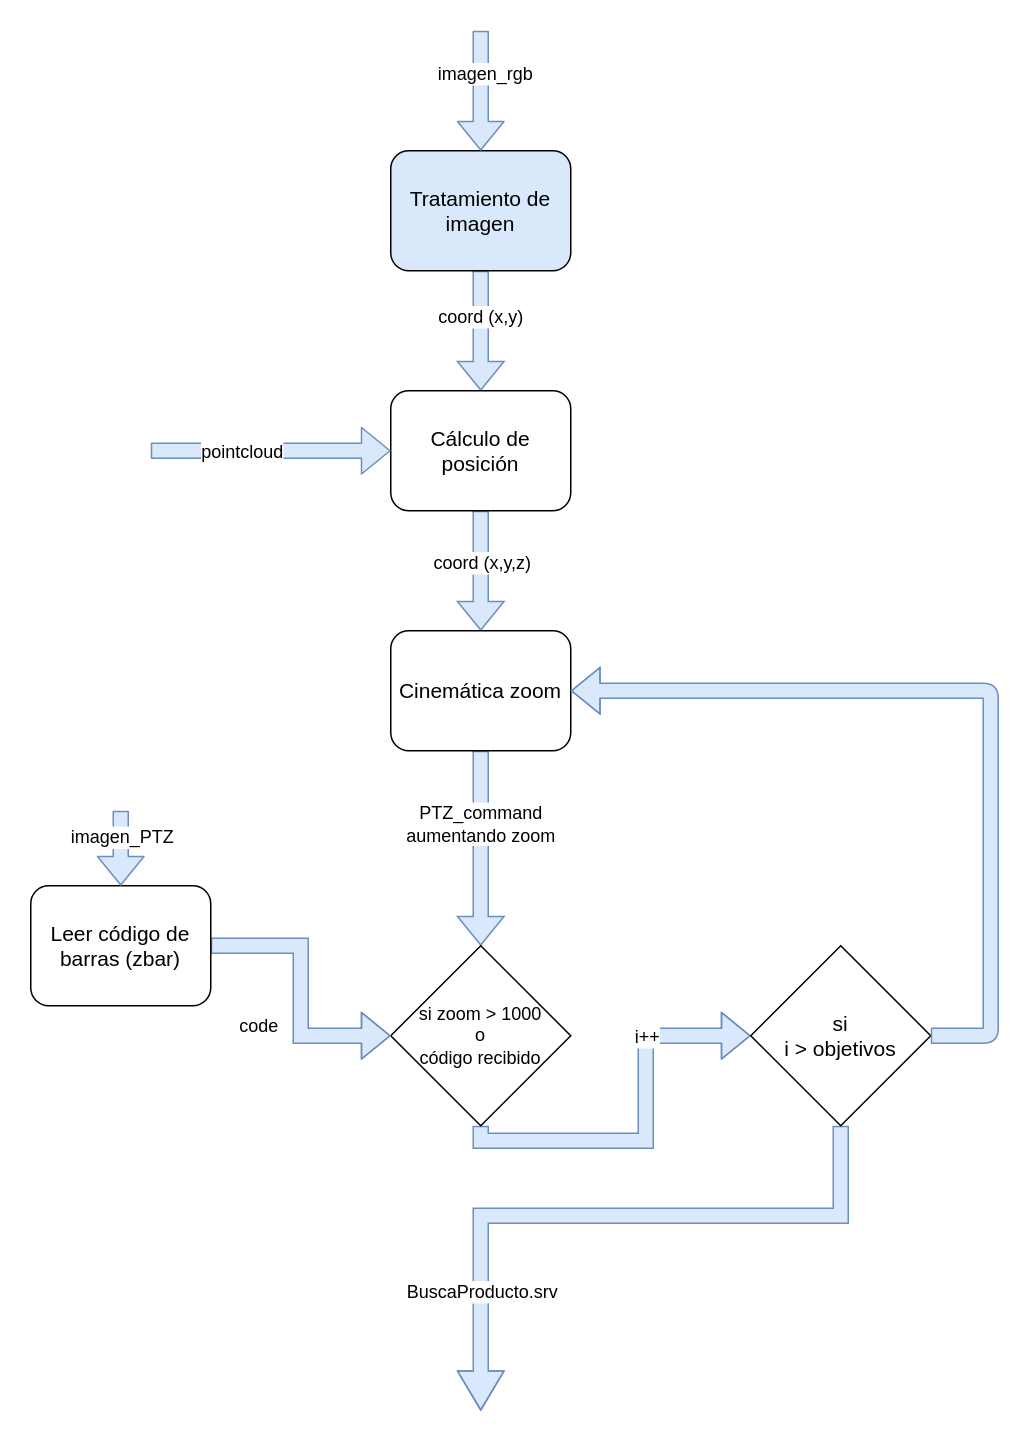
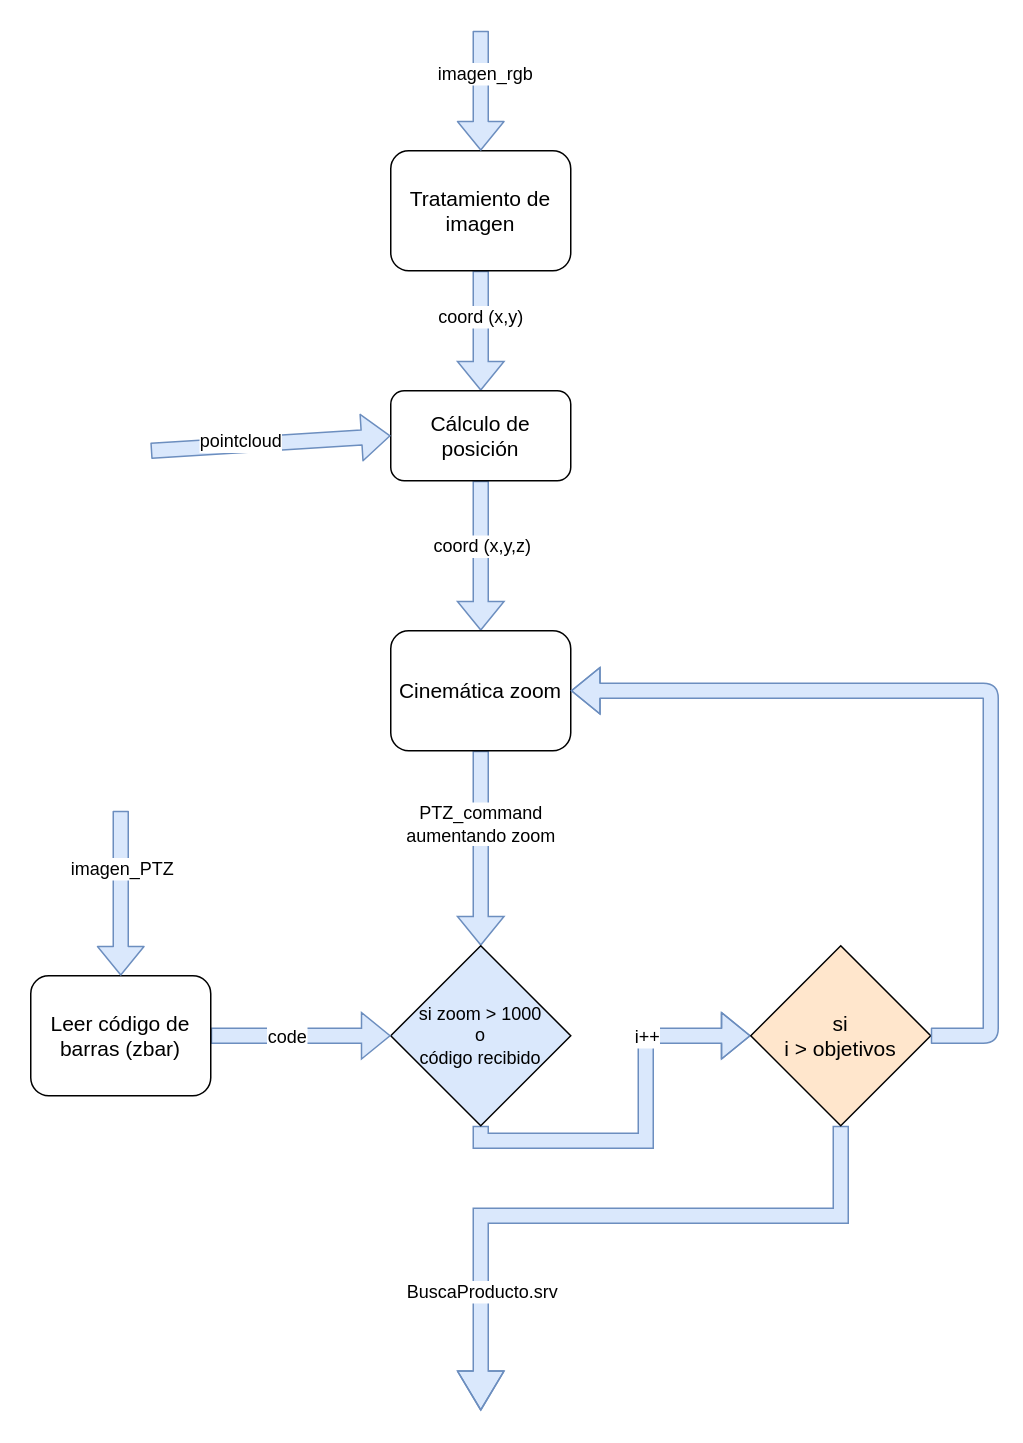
- <mxCell id="4" value="&lt;font style=&quot;font-size: 11px&quot;&gt;&lt;font style=&quot;font-size: 14px&quot;&gt;Tratamiento de imagen&lt;/font&gt;&lt;br&gt;&lt;/font&gt;" style="rounded=1;whiteSpace=wrap;html=1;fillColor=#dae8fc;" parent="1" vertex="1"><mxGeometry x="260" y="100" width="120" height="80" as="geometry" /></mxCell>
+ <mxCell id="4" value="&lt;font style=&quot;font-size: 11px&quot;&gt;&lt;font style=&quot;font-size: 14px&quot;&gt;Tratamiento de imagen&lt;/font&gt;&lt;br&gt;&lt;/font&gt;" style="rounded=1;whiteSpace=wrap;html=1;" parent="1" vertex="1"><mxGeometry x="260" y="100" width="120" height="80" as="geometry" /></mxCell>
- <mxCell id="7" value="&lt;font style=&quot;font-size: 14px&quot;&gt;Cálculo de posición&lt;/font&gt;" style="rounded=1;whiteSpace=wrap;html=1;" parent="1" vertex="1"><mxGeometry x="260" y="260" width="120" height="80" as="geometry" /></mxCell>
+ <mxCell id="7" value="&lt;font style=&quot;font-size: 14px&quot;&gt;Cálculo de posición&lt;/font&gt;" style="rounded=1;whiteSpace=wrap;html=1;" parent="1" vertex="1"><mxGeometry x="260" y="260" width="120" height="60" as="geometry" /></mxCell>
- <mxCell id="16" value="&lt;font style=&quot;font-size: 14px&quot;&gt;Leer código de barras (zbar)&lt;/font&gt;" style="rounded=1;whiteSpace=wrap;html=1;" parent="1" vertex="1"><mxGeometry x="20" y="590" width="120" height="80" as="geometry" /></mxCell>
+ <mxCell id="16" value="&lt;font style=&quot;font-size: 14px&quot;&gt;Leer código de barras (zbar)&lt;/font&gt;" style="rounded=1;whiteSpace=wrap;html=1;" parent="1" vertex="1"><mxGeometry x="20" y="650" width="120" height="80" as="geometry" /></mxCell>
- <mxCell id="13" value="&lt;div&gt;si zoom &amp;gt; 1000&lt;/div&gt;&lt;div&gt;o&lt;/div&gt;&lt;div&gt;código recibido&lt;br&gt;&lt;/div&gt;" style="rhombus;whiteSpace=wrap;html=1;" parent="1" vertex="1"><mxGeometry x="260" y="630" width="120" height="120" as="geometry" /></mxCell>
+ <mxCell id="13" value="&lt;div&gt;si zoom &amp;gt; 1000&lt;/div&gt;&lt;div&gt;o&lt;/div&gt;&lt;div&gt;código recibido&lt;br&gt;&lt;/div&gt;" style="rhombus;whiteSpace=wrap;html=1;fillColor=#dae8fc;" parent="1" vertex="1"><mxGeometry x="260" y="630" width="120" height="120" as="geometry" /></mxCell>
- <mxCell id="19" value="&lt;div&gt;&lt;font style=&quot;font-size: 14px&quot;&gt;si&lt;/font&gt;&lt;/div&gt;&lt;div&gt;&lt;font style=&quot;font-size: 14px&quot;&gt; i &amp;gt; objetivos&lt;/font&gt;&lt;/div&gt;" style="rhombus;whiteSpace=wrap;html=1;" parent="1" vertex="1"><mxGeometry x="500" y="630" width="120" height="120" as="geometry" /></mxCell>
+ <mxCell id="19" value="&lt;div&gt;&lt;font style=&quot;font-size: 14px&quot;&gt;si&lt;/font&gt;&lt;/div&gt;&lt;div&gt;&lt;font style=&quot;font-size: 14px&quot;&gt; i &amp;gt; objetivos&lt;/font&gt;&lt;/div&gt;" style="rhombus;whiteSpace=wrap;html=1;fillColor=#ffe6cc;" parent="1" vertex="1"><mxGeometry x="500" y="630" width="120" height="120" as="geometry" /></mxCell>
